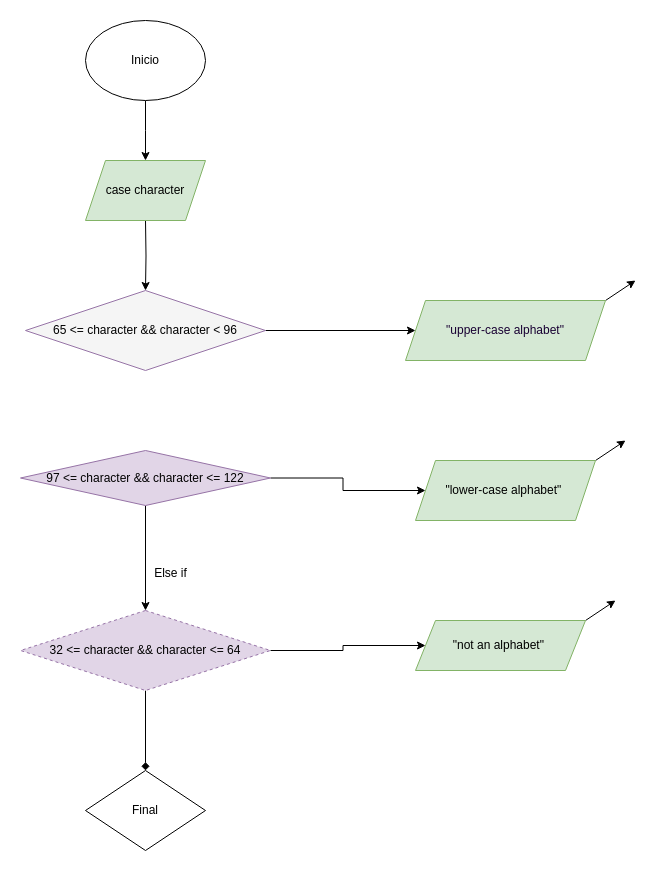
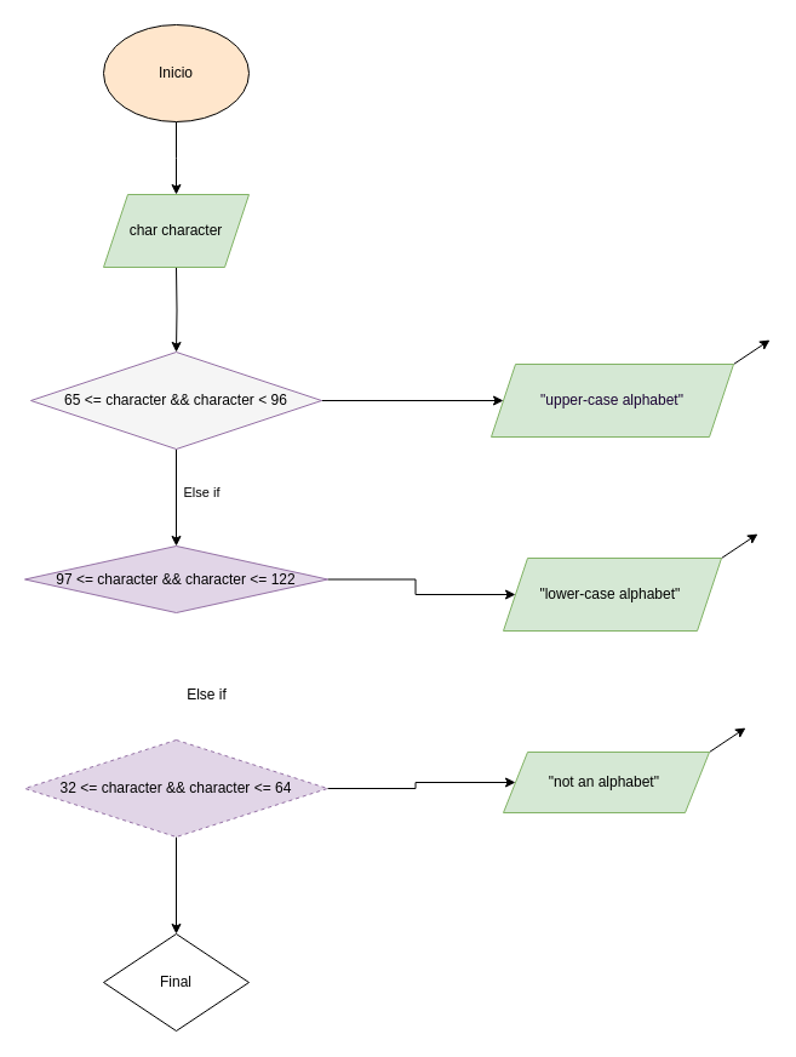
- <mxCell id="3" value="Inicio" style="ellipse;whiteSpace=wrap;html=1;" vertex="1" parent="1"><mxGeometry x="85" y="20" width="120" height="80" as="geometry" /></mxCell>
+ <mxCell id="3" value="Inicio" style="ellipse;whiteSpace=wrap;html=1;fillColor=#ffe6cc;" vertex="1" parent="1"><mxGeometry x="85" y="20" width="120" height="80" as="geometry" /></mxCell>
- <mxCell id="14" value="case character" style="shape=parallelogram;perimeter=parallelogramPerimeter;whiteSpace=wrap;html=1;fixedSize=1;fillColor=#d5e8d4;strokeColor=#82b366;" vertex="1" parent="1"><mxGeometry x="85" y="160" width="120" height="60" as="geometry" /></mxCell>
+ <mxCell id="14" value="char character" style="shape=parallelogram;perimeter=parallelogramPerimeter;whiteSpace=wrap;html=1;fixedSize=1;fillColor=#d5e8d4;strokeColor=#82b366;" vertex="1" parent="1"><mxGeometry x="85" y="160" width="120" height="60" as="geometry" /></mxCell>
+ <mxCell id="6" value="" style="edgeStyle=orthogonalEdgeStyle;rounded=0;orthogonalLoop=1;jettySize=auto;html=1;" edge="1" parent="1" source="8" target="13"><mxGeometry relative="1" as="geometry" /></mxCell>
+ <mxCell id="7" value="Else if" style="edgeLabel;html=1;align=center;verticalAlign=middle;resizable=0;points=[];" vertex="1" connectable="0" parent="6"><mxGeometry x="-0.125" y="6" relative="1" as="geometry"><mxPoint x="14" as="offset" /></mxGeometry></mxCell>
- <mxCell id="11" value="" style="edgeStyle=orthogonalEdgeStyle;rounded=0;orthogonalLoop=1;jettySize=auto;html=1;" edge="1" parent="1" source="13" target="17"><mxGeometry relative="1" as="geometry" /></mxCell>
- <mxCell id="16" style="edgeStyle=orthogonalEdgeStyle;rounded=0;orthogonalLoop=1;jettySize=auto;html=1;entryX=0.5;entryY=0;entryDx=0;entryDy=0;endArrow=diamond;" edge="1" parent="1" source="17" target="22"><mxGeometry relative="1" as="geometry" /></mxCell>
+ <mxCell id="16" style="edgeStyle=orthogonalEdgeStyle;rounded=0;orthogonalLoop=1;jettySize=auto;html=1;entryX=0.5;entryY=0;entryDx=0;entryDy=0;" edge="1" parent="1" source="17" target="22"><mxGeometry relative="1" as="geometry" /></mxCell>
